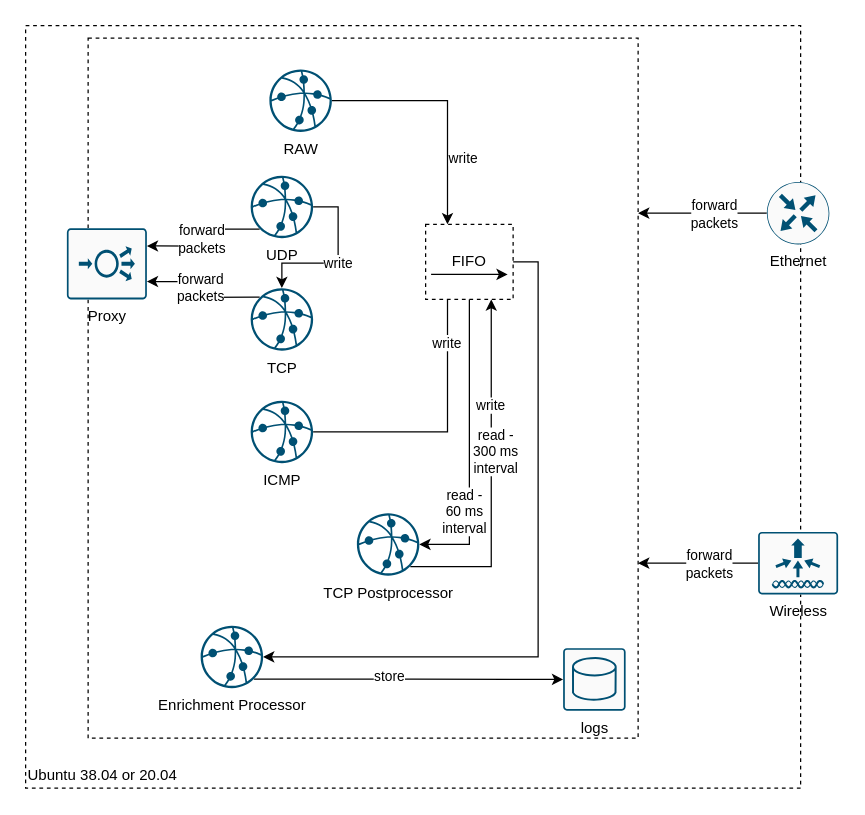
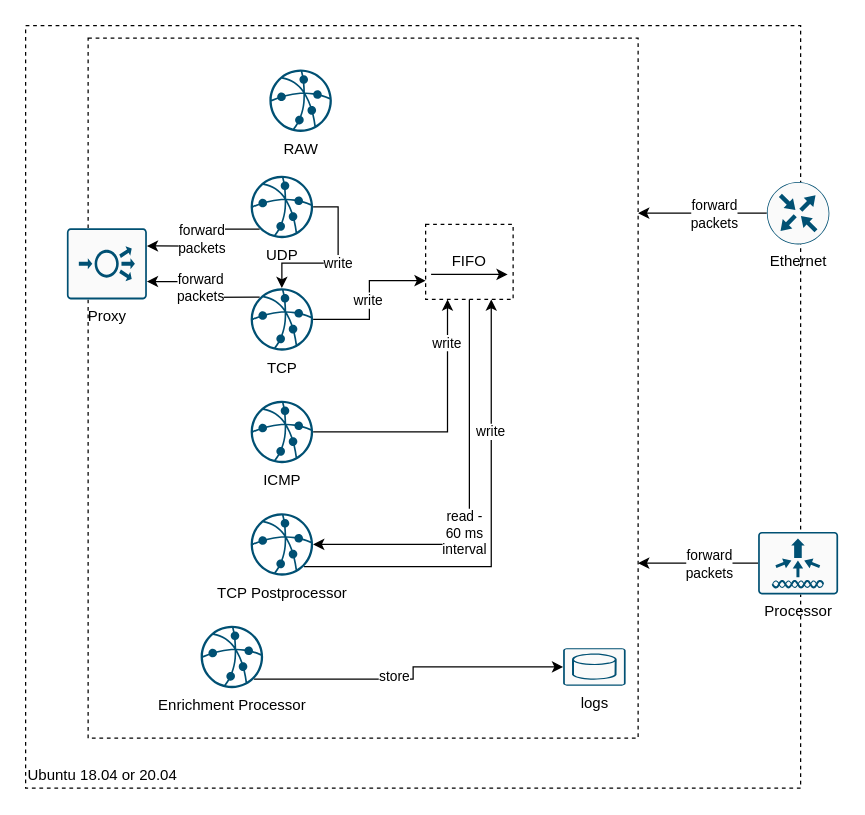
- <mxCell id="23" style="edgeStyle=orthogonalEdgeStyle;rounded=0;orthogonalLoop=1;jettySize=auto;html=1;exitX=1;exitY=0.5;exitDx=0;exitDy=0;exitPerimeter=0;entryX=0.25;entryY=0;entryDx=0;entryDy=0;" edge="1" parent="1" source="25" target="35"><mxGeometry relative="1" as="geometry" /></mxCell>
- <mxCell id="24" value="write" style="edgeLabel;html=1;align=center;verticalAlign=middle;resizable=0;points=[];" vertex="1" connectable="0" parent="23"><mxGeometry x="-0.445" y="-1" relative="1" as="geometry"><mxPoint x="51" y="44" as="offset" /></mxGeometry></mxCell>
+ <mxCell id="9" style="edgeStyle=orthogonalEdgeStyle;rounded=0;orthogonalLoop=1;jettySize=auto;html=1;exitX=1;exitY=0.5;exitDx=0;exitDy=0;exitPerimeter=0;entryX=0;entryY=0.75;entryDx=0;entryDy=0;" edge="1" parent="1" source="11" target="35"><mxGeometry relative="1" as="geometry" /></mxCell>
+ <mxCell id="10" value="write" style="edgeLabel;html=1;align=center;verticalAlign=middle;resizable=0;points=[];" vertex="1" connectable="0" parent="9"><mxGeometry x="-0.086" y="2" relative="1" as="geometry"><mxPoint y="-6" as="offset" /></mxGeometry></mxCell>
- <mxCell id="12" style="edgeStyle=orthogonalEdgeStyle;rounded=0;orthogonalLoop=1;jettySize=auto;html=1;exitX=1;exitY=0.5;exitDx=0;exitDy=0;exitPerimeter=0;entryX=0.25;entryY=1;entryDx=0;entryDy=0;endArrow=none;" edge="1" parent="1" source="14" target="35"><mxGeometry relative="1" as="geometry" /></mxCell>
+ <mxCell id="12" style="edgeStyle=orthogonalEdgeStyle;rounded=0;orthogonalLoop=1;jettySize=auto;html=1;exitX=1;exitY=0.5;exitDx=0;exitDy=0;exitPerimeter=0;entryX=0.25;entryY=1;entryDx=0;entryDy=0;" edge="1" parent="1" source="14" target="35"><mxGeometry relative="1" as="geometry" /></mxCell>
- <mxCell id="31" value="TCP Postprocessor" style="sketch=0;points=[[0.5,0,0],[1,0.5,0],[0.5,1,0],[0,0.5,0],[0.145,0.145,0],[0.856,0.145,0],[0.855,0.856,0],[0.145,0.855,0]];verticalLabelPosition=bottom;html=1;verticalAlign=top;aspect=fixed;align=center;pointerEvents=1;shape=mxgraph.cisco19.vts;fillColor=#005073;strokeColor=none;dashed=1;" vertex="1" parent="1"><mxGeometry x="285" y="410" width="50" height="50" as="geometry" /></mxCell>
+ <mxCell id="31" value="TCP Postprocessor" style="sketch=0;points=[[0.5,0,0],[1,0.5,0],[0.5,1,0],[0,0.5,0],[0.145,0.145,0],[0.856,0.145,0],[0.855,0.856,0],[0.145,0.855,0]];verticalLabelPosition=bottom;html=1;verticalAlign=top;aspect=fixed;align=center;pointerEvents=1;shape=mxgraph.cisco19.vts;fillColor=#005073;strokeColor=none;dashed=1;" vertex="1" parent="1"><mxGeometry x="200" y="410" width="50" height="50" as="geometry" /></mxCell>
- <mxCell id="39" style="edgeStyle=orthogonalEdgeStyle;rounded=0;orthogonalLoop=1;jettySize=auto;html=1;exitX=1;exitY=0.5;exitDx=0;exitDy=0;entryX=1;entryY=0.5;entryDx=0;entryDy=0;entryPerimeter=0;" edge="1" parent="1" source="35" target="28"><mxGeometry relative="1" as="geometry" /></mxCell>
- <mxCell id="40" value="&lt;div&gt;read -&lt;br&gt;&lt;/div&gt;&lt;div&gt;300 ms&lt;/div&gt;&lt;div&gt;interval&lt;br&gt;&lt;/div&gt;" style="edgeLabel;html=1;align=center;verticalAlign=middle;resizable=0;points=[];" vertex="1" connectable="0" parent="39"><mxGeometry x="0.722" y="1" relative="1" as="geometry"><mxPoint x="108" y="-166" as="offset" /></mxGeometry></mxCell>
- <mxCell id="22" value="Wireless" style="sketch=0;points=[[0.015,0.015,0],[0.985,0.015,0],[0.985,0.985,0],[0.015,0.985,0],[0.25,0,0],[0.5,0,0],[0.75,0,0],[1,0.25,0],[1,0.5,0],[1,0.75,0],[0.75,1,0],[0.5,1,0],[0.25,1,0],[0,0.75,0],[0,0.5,0],[0,0.25,0]];verticalLabelPosition=bottom;html=1;verticalAlign=top;aspect=fixed;align=center;pointerEvents=1;shape=mxgraph.cisco19.rect;prIcon=wireless_lan_controller;fillColor=#FAFAFA;strokeColor=#005073;" vertex="1" parent="1"><mxGeometry x="606" y="425" width="64" height="50" as="geometry" /></mxCell>
+ <mxCell id="22" value="Processor" style="sketch=0;points=[[0.015,0.015,0],[0.985,0.015,0],[0.985,0.985,0],[0.015,0.985,0],[0.25,0,0],[0.5,0,0],[0.75,0,0],[1,0.25,0],[1,0.5,0],[1,0.75,0],[0.75,1,0],[0.5,1,0],[0.25,1,0],[0,0.75,0],[0,0.5,0],[0,0.25,0]];verticalLabelPosition=bottom;html=1;verticalAlign=top;aspect=fixed;align=center;pointerEvents=1;shape=mxgraph.cisco19.rect;prIcon=wireless_lan_controller;fillColor=#FAFAFA;strokeColor=#005073;" vertex="1" parent="1"><mxGeometry x="606" y="425" width="64" height="50" as="geometry" /></mxCell>
- <mxCell id="32" value="logs" style="sketch=0;points=[[0.015,0.015,0],[0.985,0.015,0],[0.985,0.985,0],[0.015,0.985,0],[0.25,0,0],[0.5,0,0],[0.75,0,0],[1,0.25,0],[1,0.5,0],[1,0.75,0],[0.75,1,0],[0.5,1,0],[0.25,1,0],[0,0.75,0],[0,0.5,0],[0,0.25,0]];verticalLabelPosition=bottom;html=1;verticalAlign=top;aspect=fixed;align=center;pointerEvents=1;shape=mxgraph.cisco19.rect;prIcon=database_relational;fillColor=#FAFAFA;strokeColor=#005073;dashed=1;" vertex="1" parent="1"><mxGeometry x="450" y="518" width="50" height="50" as="geometry" /></mxCell>
+ <mxCell id="32" value="logs" style="sketch=0;points=[[0.015,0.015,0],[0.985,0.015,0],[0.985,0.985,0],[0.015,0.985,0],[0.25,0,0],[0.5,0,0],[0.75,0,0],[1,0.25,0],[1,0.5,0],[1,0.75,0],[0.75,1,0],[0.5,1,0],[0.25,1,0],[0,0.75,0],[0,0.5,0],[0,0.25,0]];verticalLabelPosition=bottom;html=1;verticalAlign=top;aspect=fixed;align=center;pointerEvents=1;shape=mxgraph.cisco19.rect;prIcon=database_relational;fillColor=#FAFAFA;strokeColor=#005073;dashed=1;" vertex="1" parent="1"><mxGeometry x="450" y="518" width="50" height="30" as="geometry" /></mxCell>
- <mxCell id="33" value="&lt;div align=&quot;left&quot;&gt;Ubuntu 38.04 or 20.04&lt;br&gt;&lt;/div&gt;" style="text;html=1;align=left;verticalAlign=middle;resizable=0;points=[];autosize=1;strokeColor=none;fillColor=none;" vertex="1" parent="1"><mxGeometry x="20" y="610" width="130" height="20" as="geometry" /></mxCell>
+ <mxCell id="33" value="&lt;div align=&quot;left&quot;&gt;Ubuntu 18.04 or 20.04&lt;br&gt;&lt;/div&gt;" style="text;html=1;align=left;verticalAlign=middle;resizable=0;points=[];autosize=1;strokeColor=none;fillColor=none;" vertex="1" parent="1"><mxGeometry x="20" y="610" width="130" height="20" as="geometry" /></mxCell>
